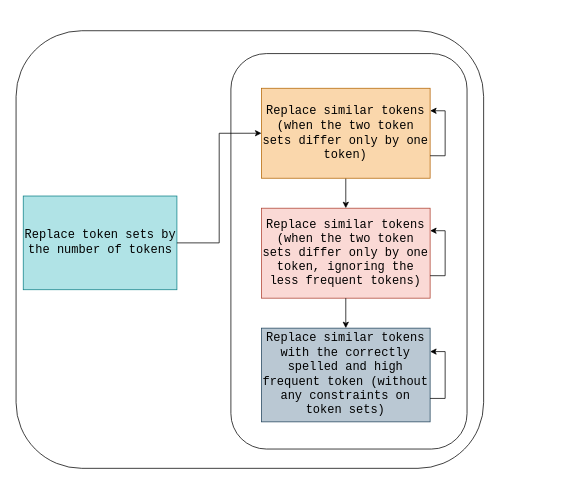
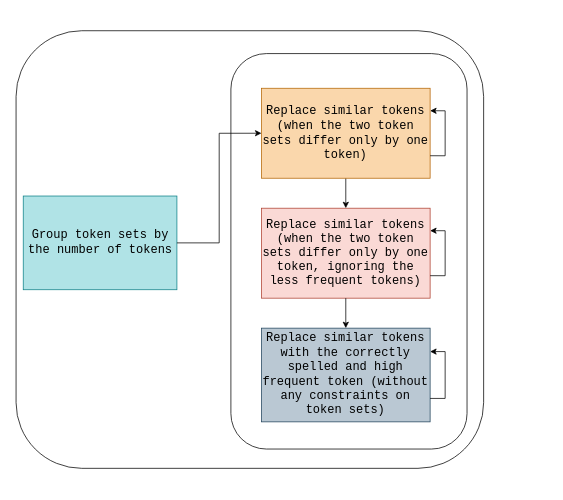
- <mxCell id="4" value="Replace token sets by the number of tokens" style="rounded=0;whiteSpace=wrap;html=1;direction=west;flipH=0;flipV=1;fillColor=#b0e3e6;strokeColor=#0e8088;fontSize=16;fontFamily=Courier New;" vertex="1" parent="2"><mxGeometry x="9.56" y="220.5" width="205" height="125" as="geometry" /></mxCell>
+ <mxCell id="4" value="Group token sets by the number of tokens" style="rounded=0;whiteSpace=wrap;html=1;direction=west;flipH=0;flipV=1;fillColor=#b0e3e6;strokeColor=#0e8088;fontSize=16;fontFamily=Courier New;" vertex="1" parent="2"><mxGeometry x="9.56" y="220.5" width="205" height="125" as="geometry" /></mxCell>
